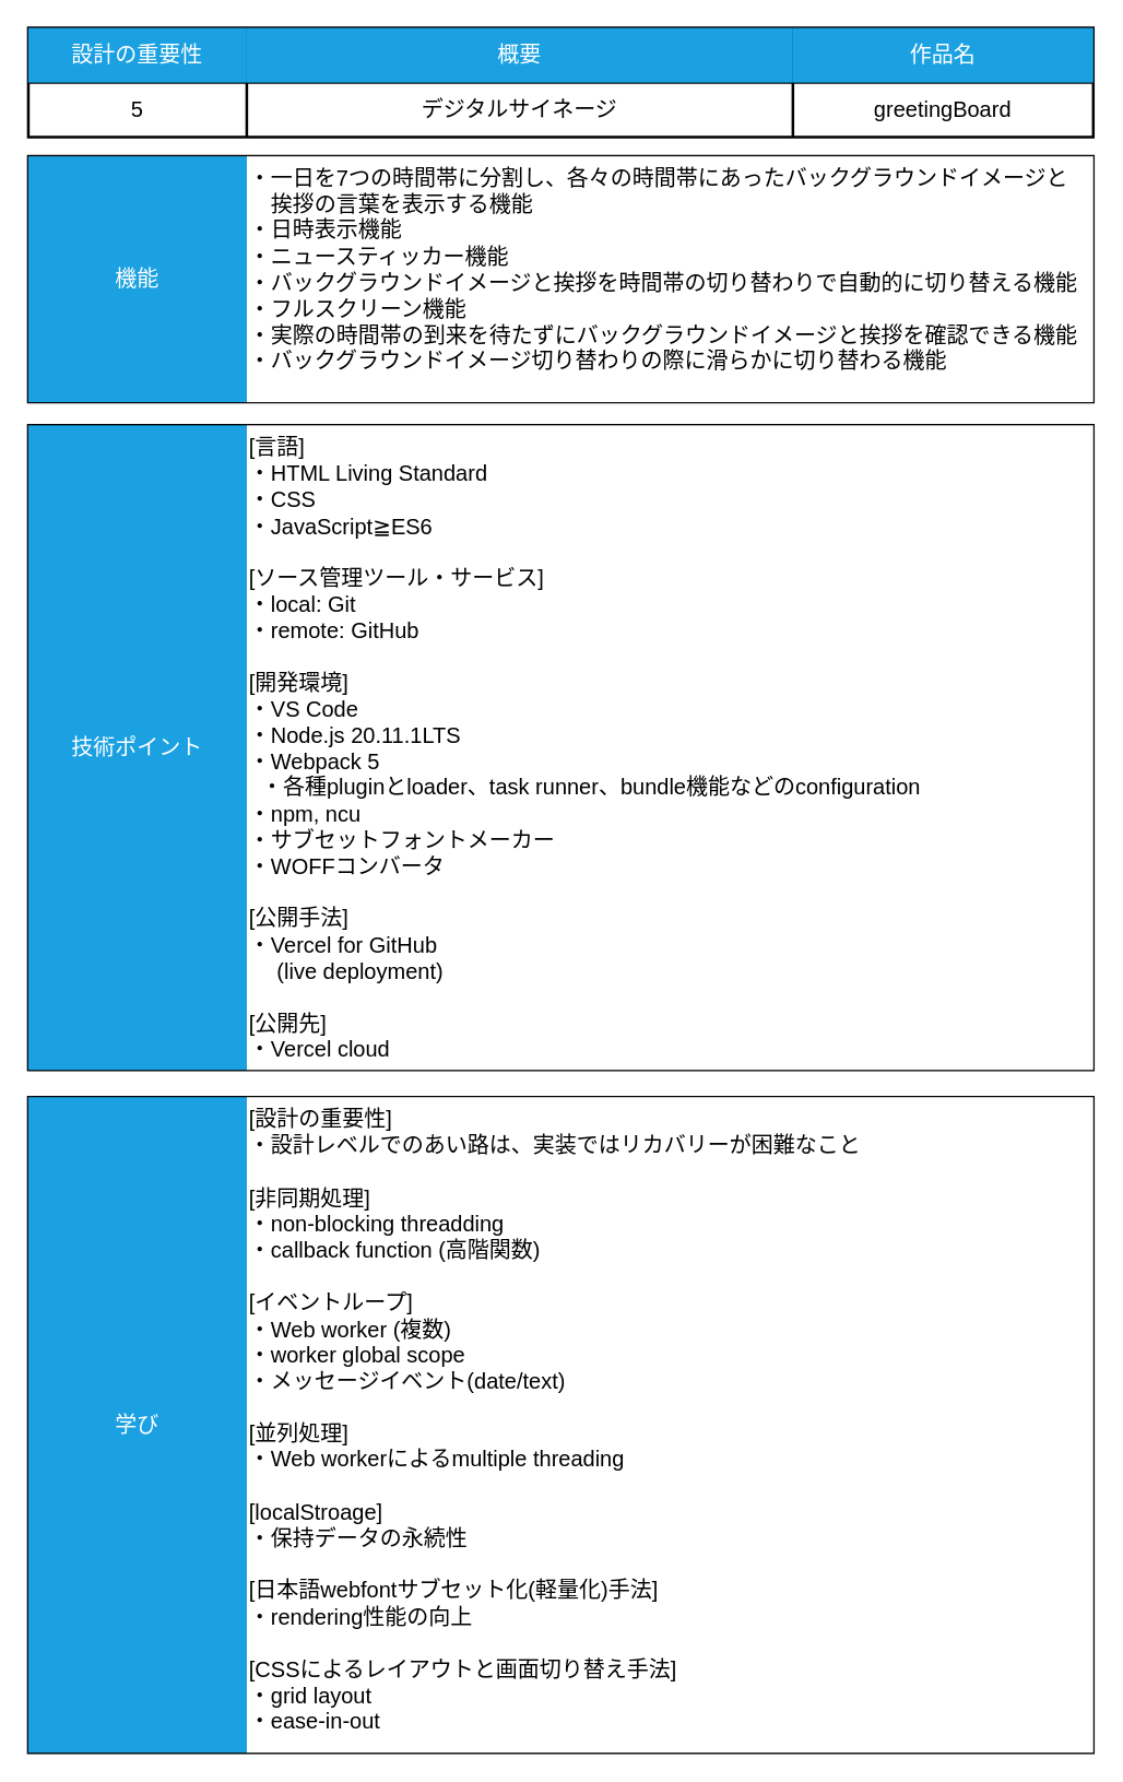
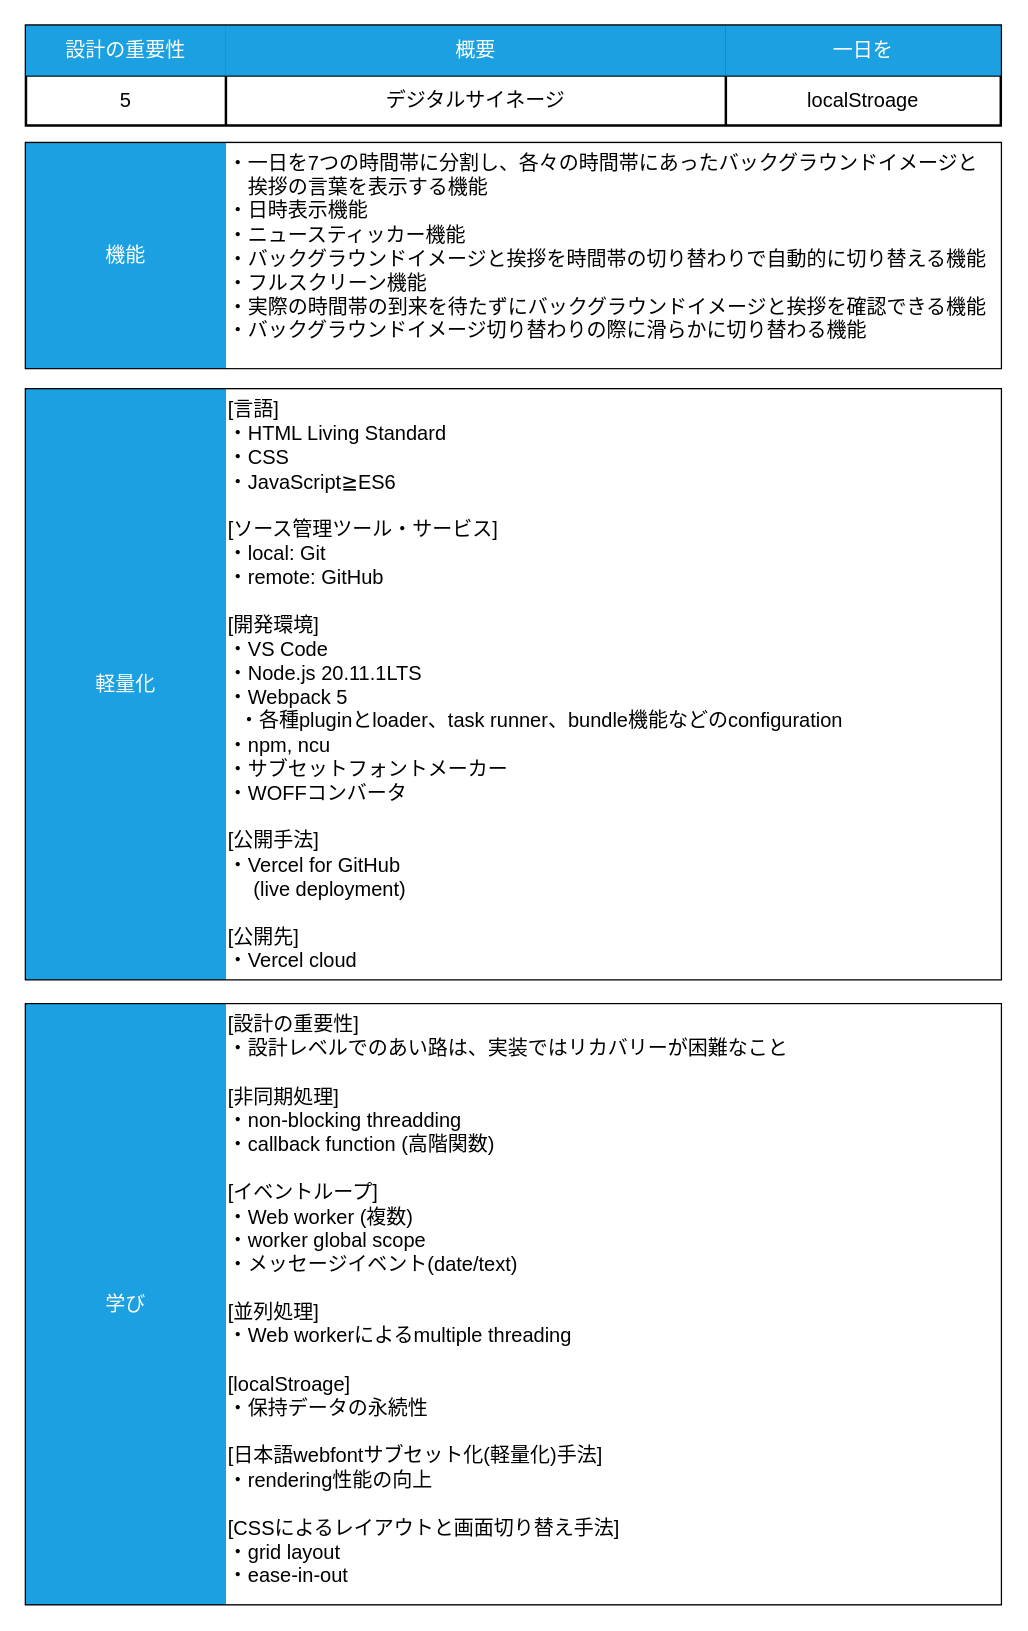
- <mxCell id="6" value="作品名" style="shape=partialRectangle;html=1;whiteSpace=wrap;connectable=0;overflow=hidden;fillColor=#1ba1e2;top=0;left=0;bottom=0;right=0;pointerEvents=1;fontColor=#ffffff;strokeColor=none;strokeWidth=2;fontSize=16;perimeterSpacing=2;" parent="3" vertex="1"><mxGeometry x="560" width="220" height="40" as="geometry"><mxRectangle width="220" height="40" as="alternateBounds" /></mxGeometry></mxCell>
+ <mxCell id="6" value="一日を" style="shape=partialRectangle;html=1;whiteSpace=wrap;connectable=0;overflow=hidden;fillColor=#1ba1e2;top=0;left=0;bottom=0;right=0;pointerEvents=1;fontColor=#ffffff;strokeColor=none;strokeWidth=2;fontSize=16;perimeterSpacing=2;" parent="3" vertex="1"><mxGeometry x="560" width="220" height="40" as="geometry"><mxRectangle width="220" height="40" as="alternateBounds" /></mxGeometry></mxCell>
- <mxCell id="10" value="greetingBoard" style="shape=partialRectangle;html=1;whiteSpace=wrap;connectable=0;overflow=hidden;fillColor=none;top=0;left=0;bottom=0;right=0;pointerEvents=1;strokeWidth=2;fontSize=16;perimeterSpacing=2;" parent="7" vertex="1"><mxGeometry x="560" width="220" height="40" as="geometry"><mxRectangle width="220" height="40" as="alternateBounds" /></mxGeometry></mxCell>
+ <mxCell id="10" value="localStroage" style="shape=partialRectangle;html=1;whiteSpace=wrap;connectable=0;overflow=hidden;fillColor=none;top=0;left=0;bottom=0;right=0;pointerEvents=1;strokeWidth=2;fontSize=16;perimeterSpacing=2;" parent="7" vertex="1"><mxGeometry x="560" width="220" height="40" as="geometry"><mxRectangle width="220" height="40" as="alternateBounds" /></mxGeometry></mxCell>
- <mxCell id="17" value="技術ポイント" style="shape=partialRectangle;html=1;whiteSpace=wrap;connectable=0;overflow=hidden;fillColor=#1ba1e2;top=0;left=0;bottom=0;right=0;pointerEvents=1;fontColor=#ffffff;strokeColor=#000000;strokeWidth=2;fontSize=16;perimeterSpacing=2;" parent="16" vertex="1"><mxGeometry width="160" height="472" as="geometry"><mxRectangle width="160" height="472" as="alternateBounds" /></mxGeometry></mxCell>
+ <mxCell id="17" value="軽量化" style="shape=partialRectangle;html=1;whiteSpace=wrap;connectable=0;overflow=hidden;fillColor=#1ba1e2;top=0;left=0;bottom=0;right=0;pointerEvents=1;fontColor=#ffffff;strokeColor=#000000;strokeWidth=2;fontSize=16;perimeterSpacing=2;" parent="16" vertex="1"><mxGeometry width="160" height="472" as="geometry"><mxRectangle width="160" height="472" as="alternateBounds" /></mxGeometry></mxCell>
